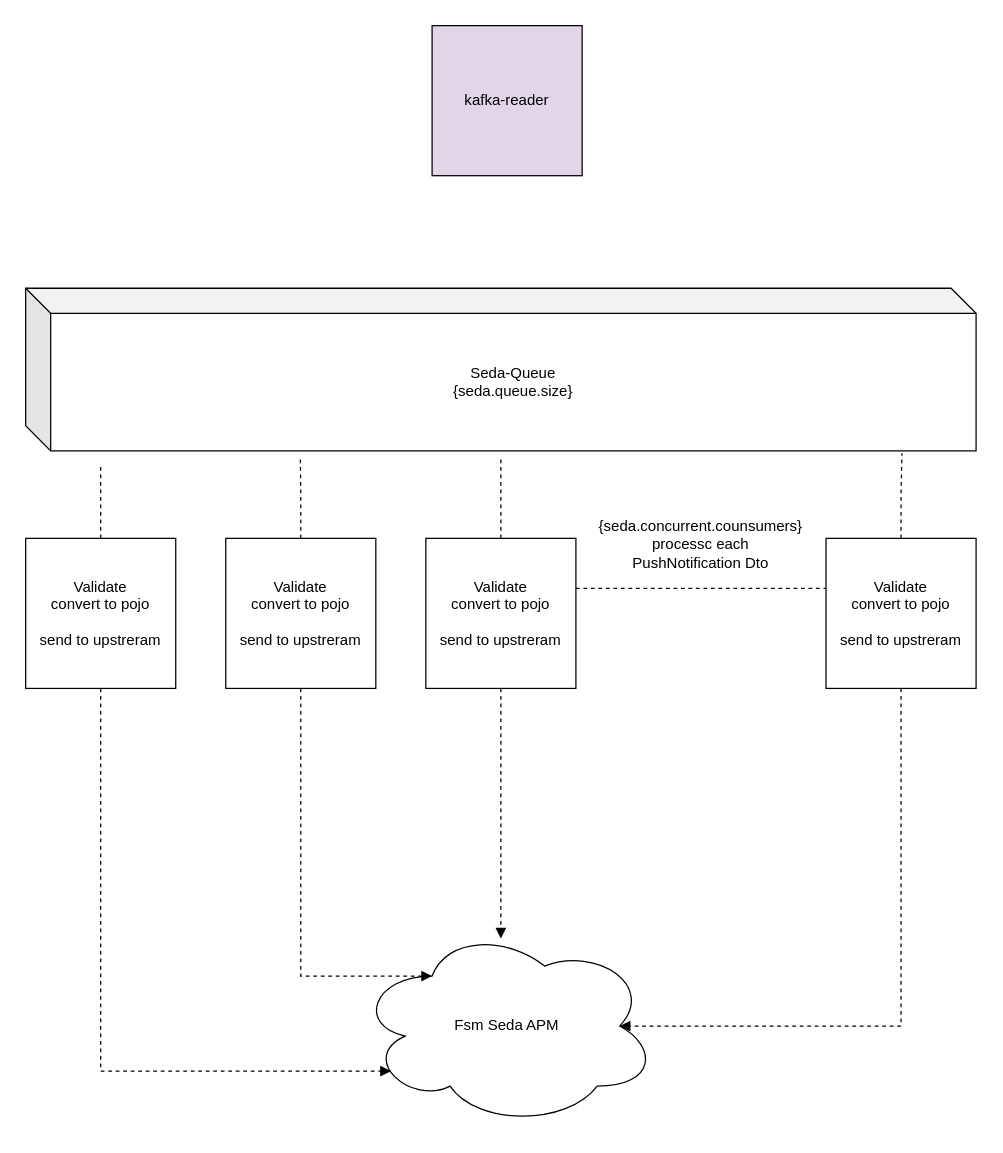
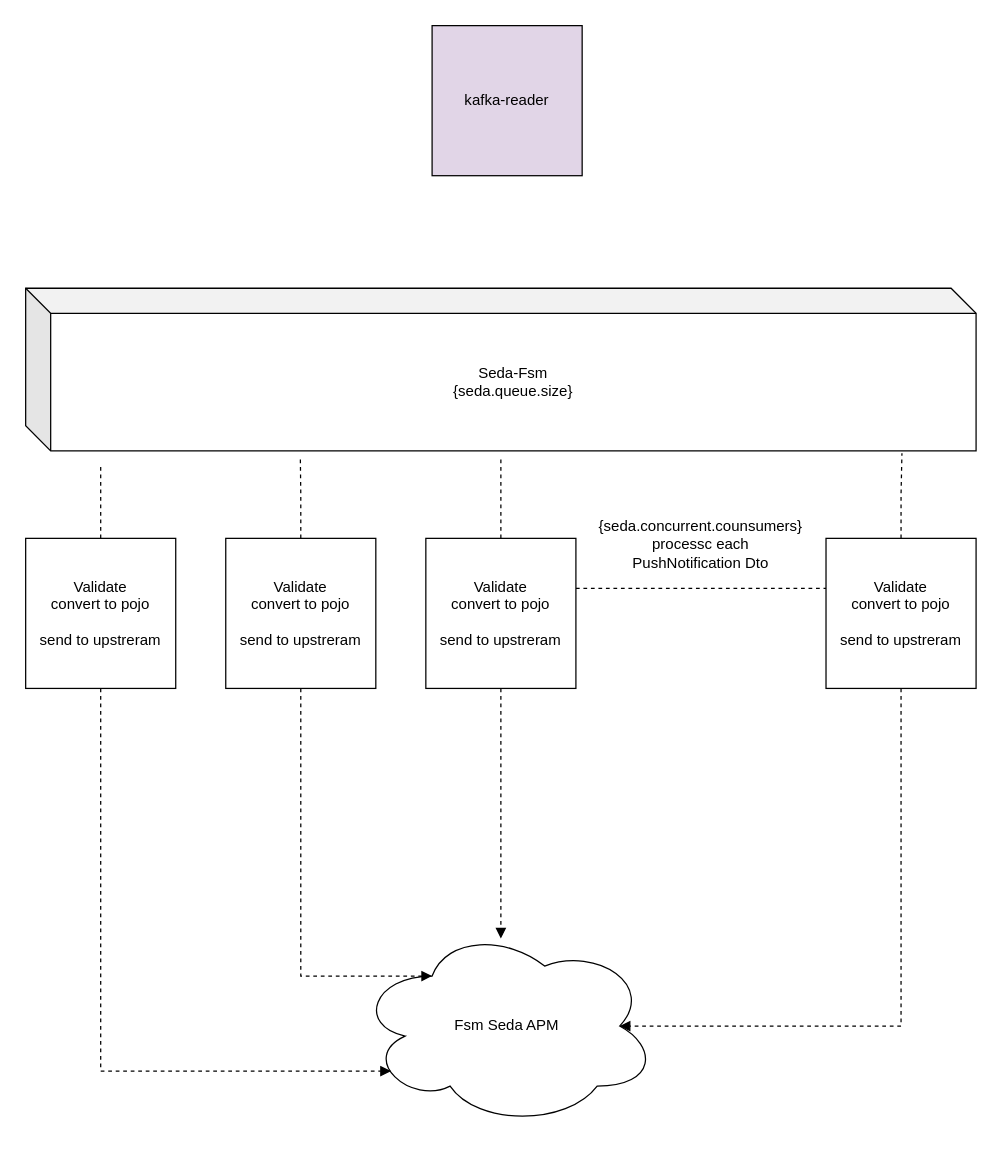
- <mxCell id="4" value="&lt;div&gt;Seda-Queue&lt;/div&gt;&lt;div&gt;{seda.queue.size} &lt;br&gt;&lt;/div&gt;" style="shape=cube;whiteSpace=wrap;html=1;boundedLbl=1;backgroundOutline=1;darkOpacity=0.05;darkOpacity2=0.1;" vertex="1" parent="1"><mxGeometry x="20" y="230" width="760" height="130" as="geometry" /></mxCell>
+ <mxCell id="4" value="&lt;div&gt;Seda-Fsm&lt;/div&gt;&lt;div&gt;{seda.queue.size} &lt;br&gt;&lt;/div&gt;" style="shape=cube;whiteSpace=wrap;html=1;boundedLbl=1;backgroundOutline=1;darkOpacity=0.05;darkOpacity2=0.1;" vertex="1" parent="1"><mxGeometry x="20" y="230" width="760" height="130" as="geometry" /></mxCell>
